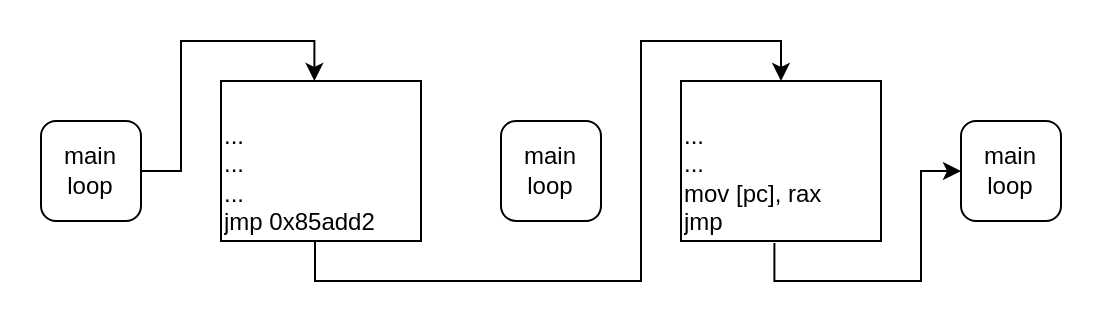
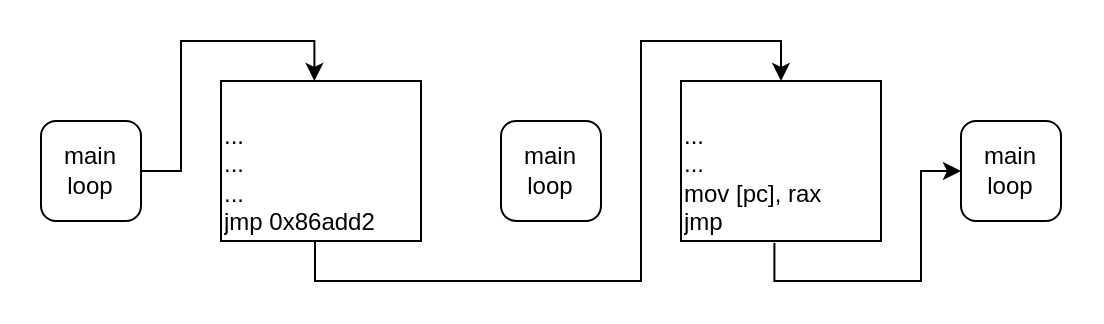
- <mxCell id="10" value="&lt;div align=&quot;left&quot;&gt;...&lt;/div&gt;&lt;div align=&quot;left&quot;&gt;...&lt;/div&gt;&lt;div align=&quot;left&quot;&gt;...&lt;/div&gt;&lt;div align=&quot;left&quot;&gt;jmp 0x85add2&lt;br&gt;&lt;/div&gt;" style="shape=partialRectangle;html=1;whiteSpace=wrap;connectable=0;overflow=hidden;fillColor=none;top=0;left=0;bottom=0;right=0;align=left;" parent="9" vertex="1"><mxGeometry width="100" height="62" as="geometry" /></mxCell>
+ <mxCell id="10" value="&lt;div align=&quot;left&quot;&gt;...&lt;/div&gt;&lt;div align=&quot;left&quot;&gt;...&lt;/div&gt;&lt;div align=&quot;left&quot;&gt;...&lt;/div&gt;&lt;div align=&quot;left&quot;&gt;jmp 0x86add2&lt;br&gt;&lt;/div&gt;" style="shape=partialRectangle;html=1;whiteSpace=wrap;connectable=0;overflow=hidden;fillColor=none;top=0;left=0;bottom=0;right=0;align=left;" parent="9" vertex="1"><mxGeometry width="100" height="62" as="geometry" /></mxCell>
